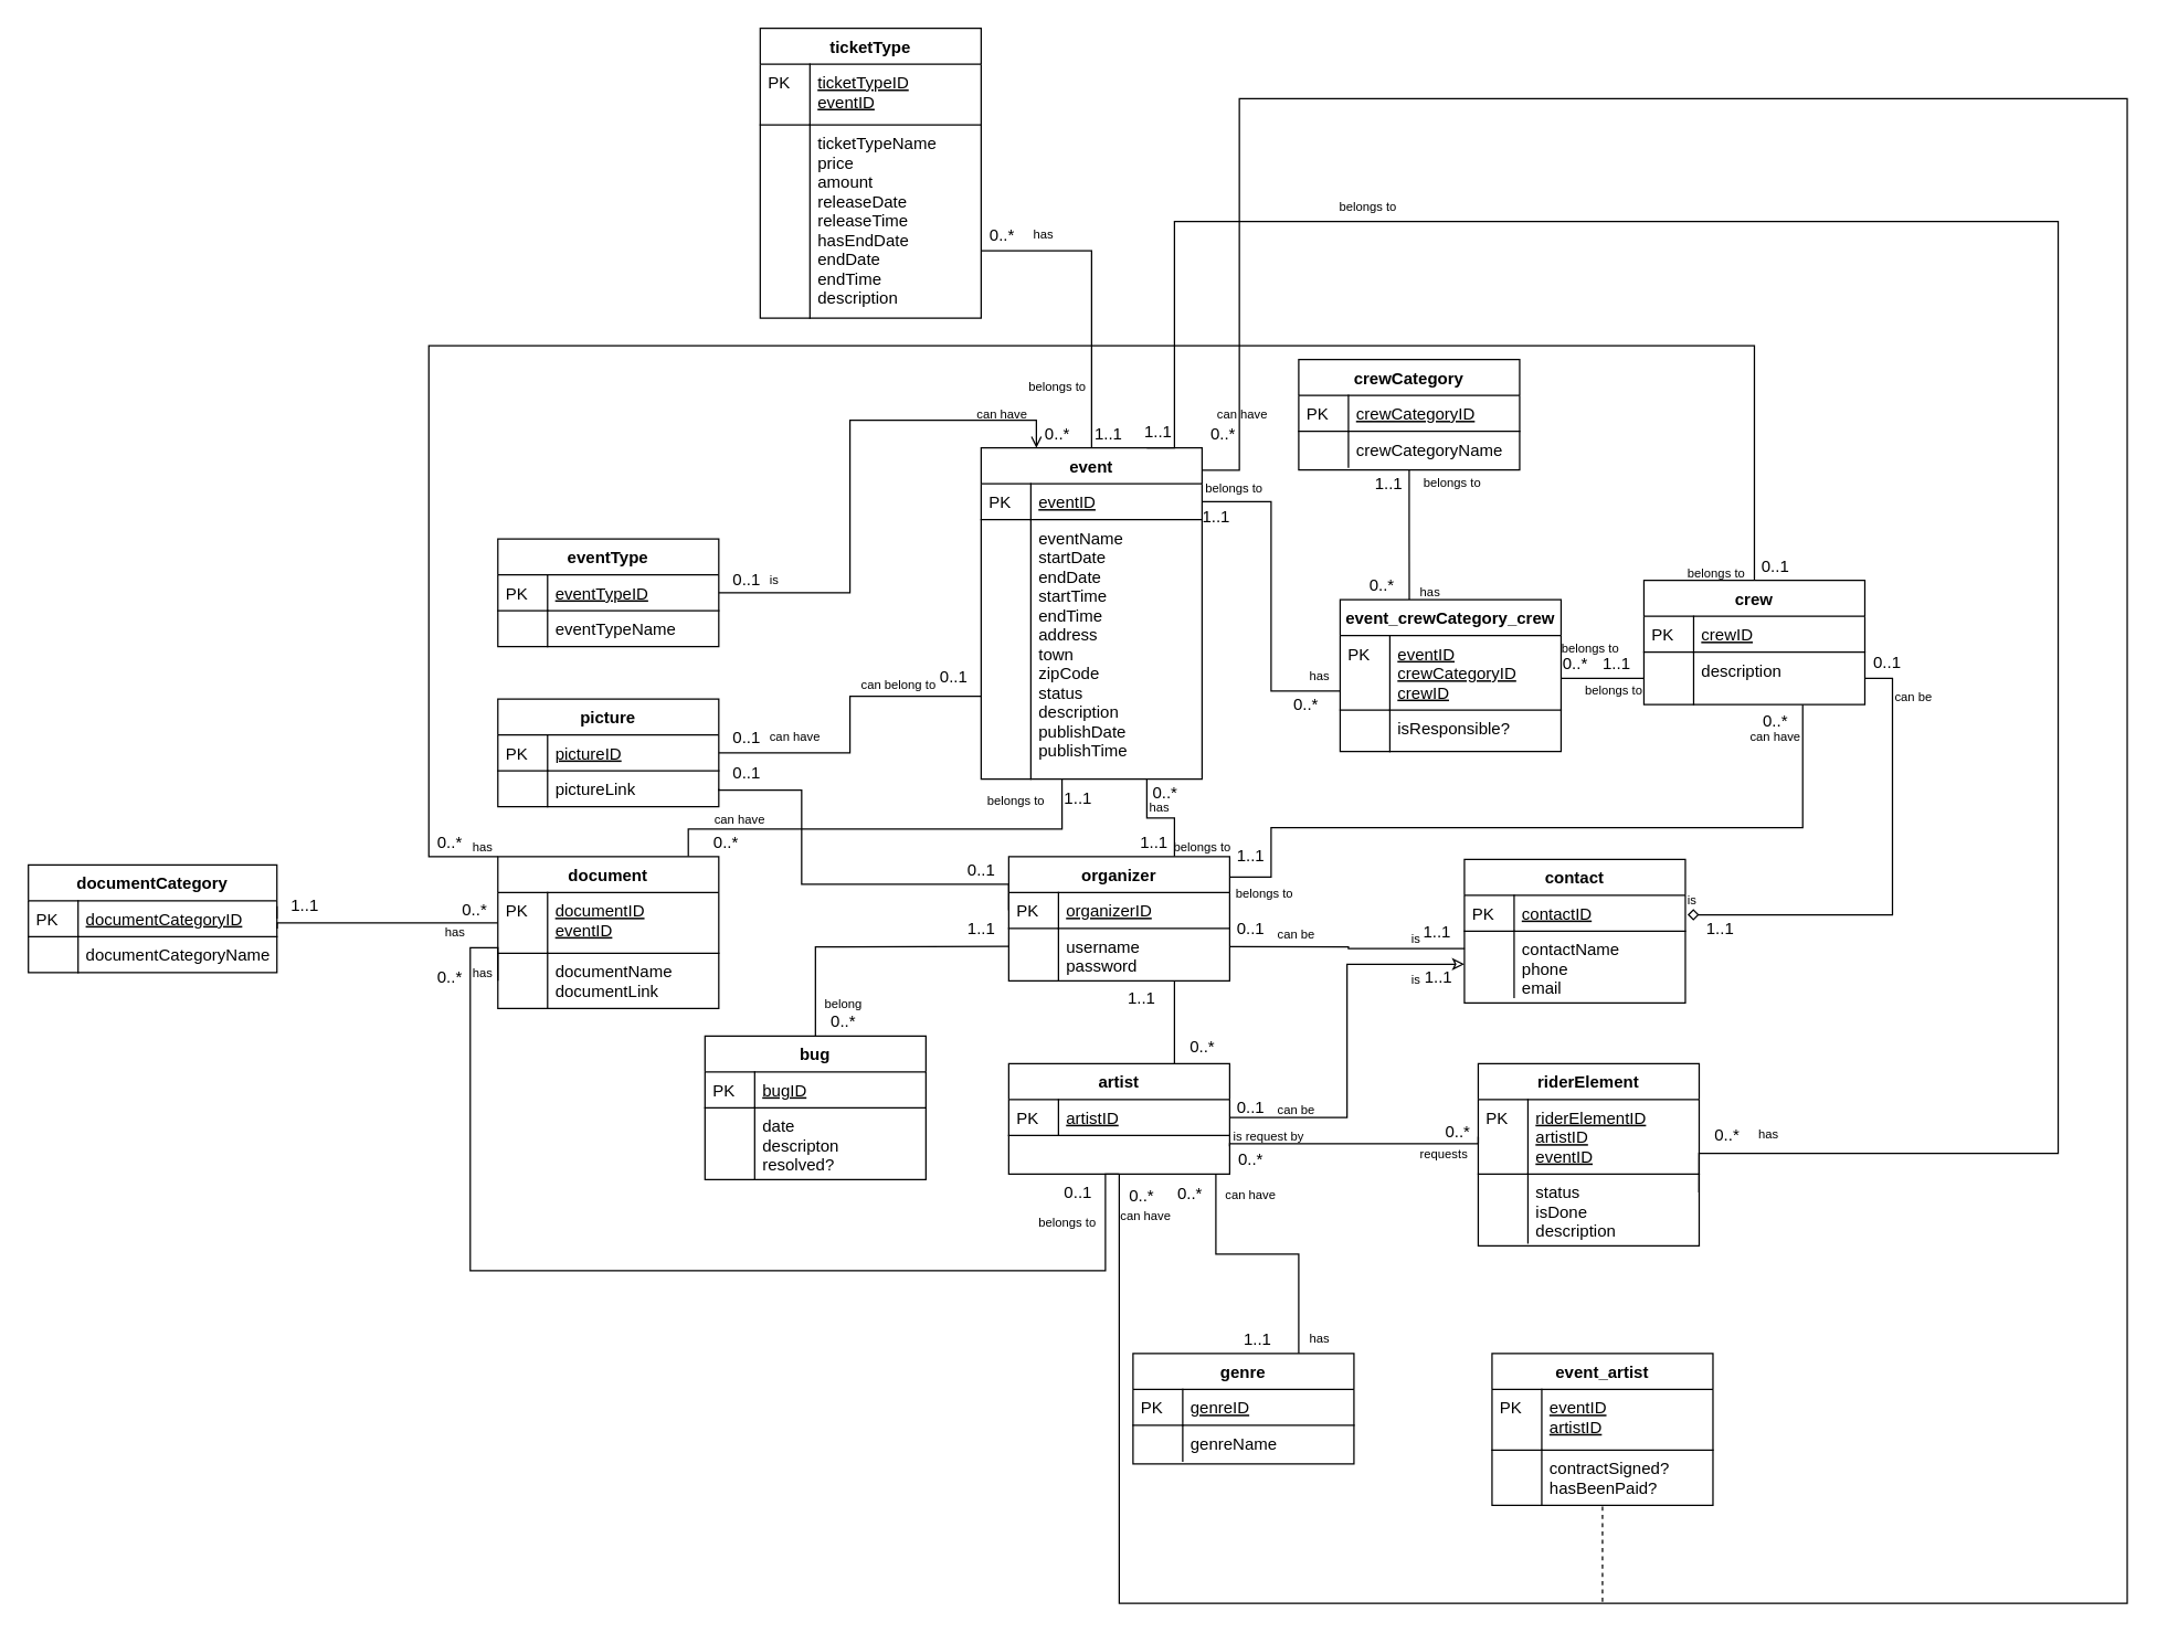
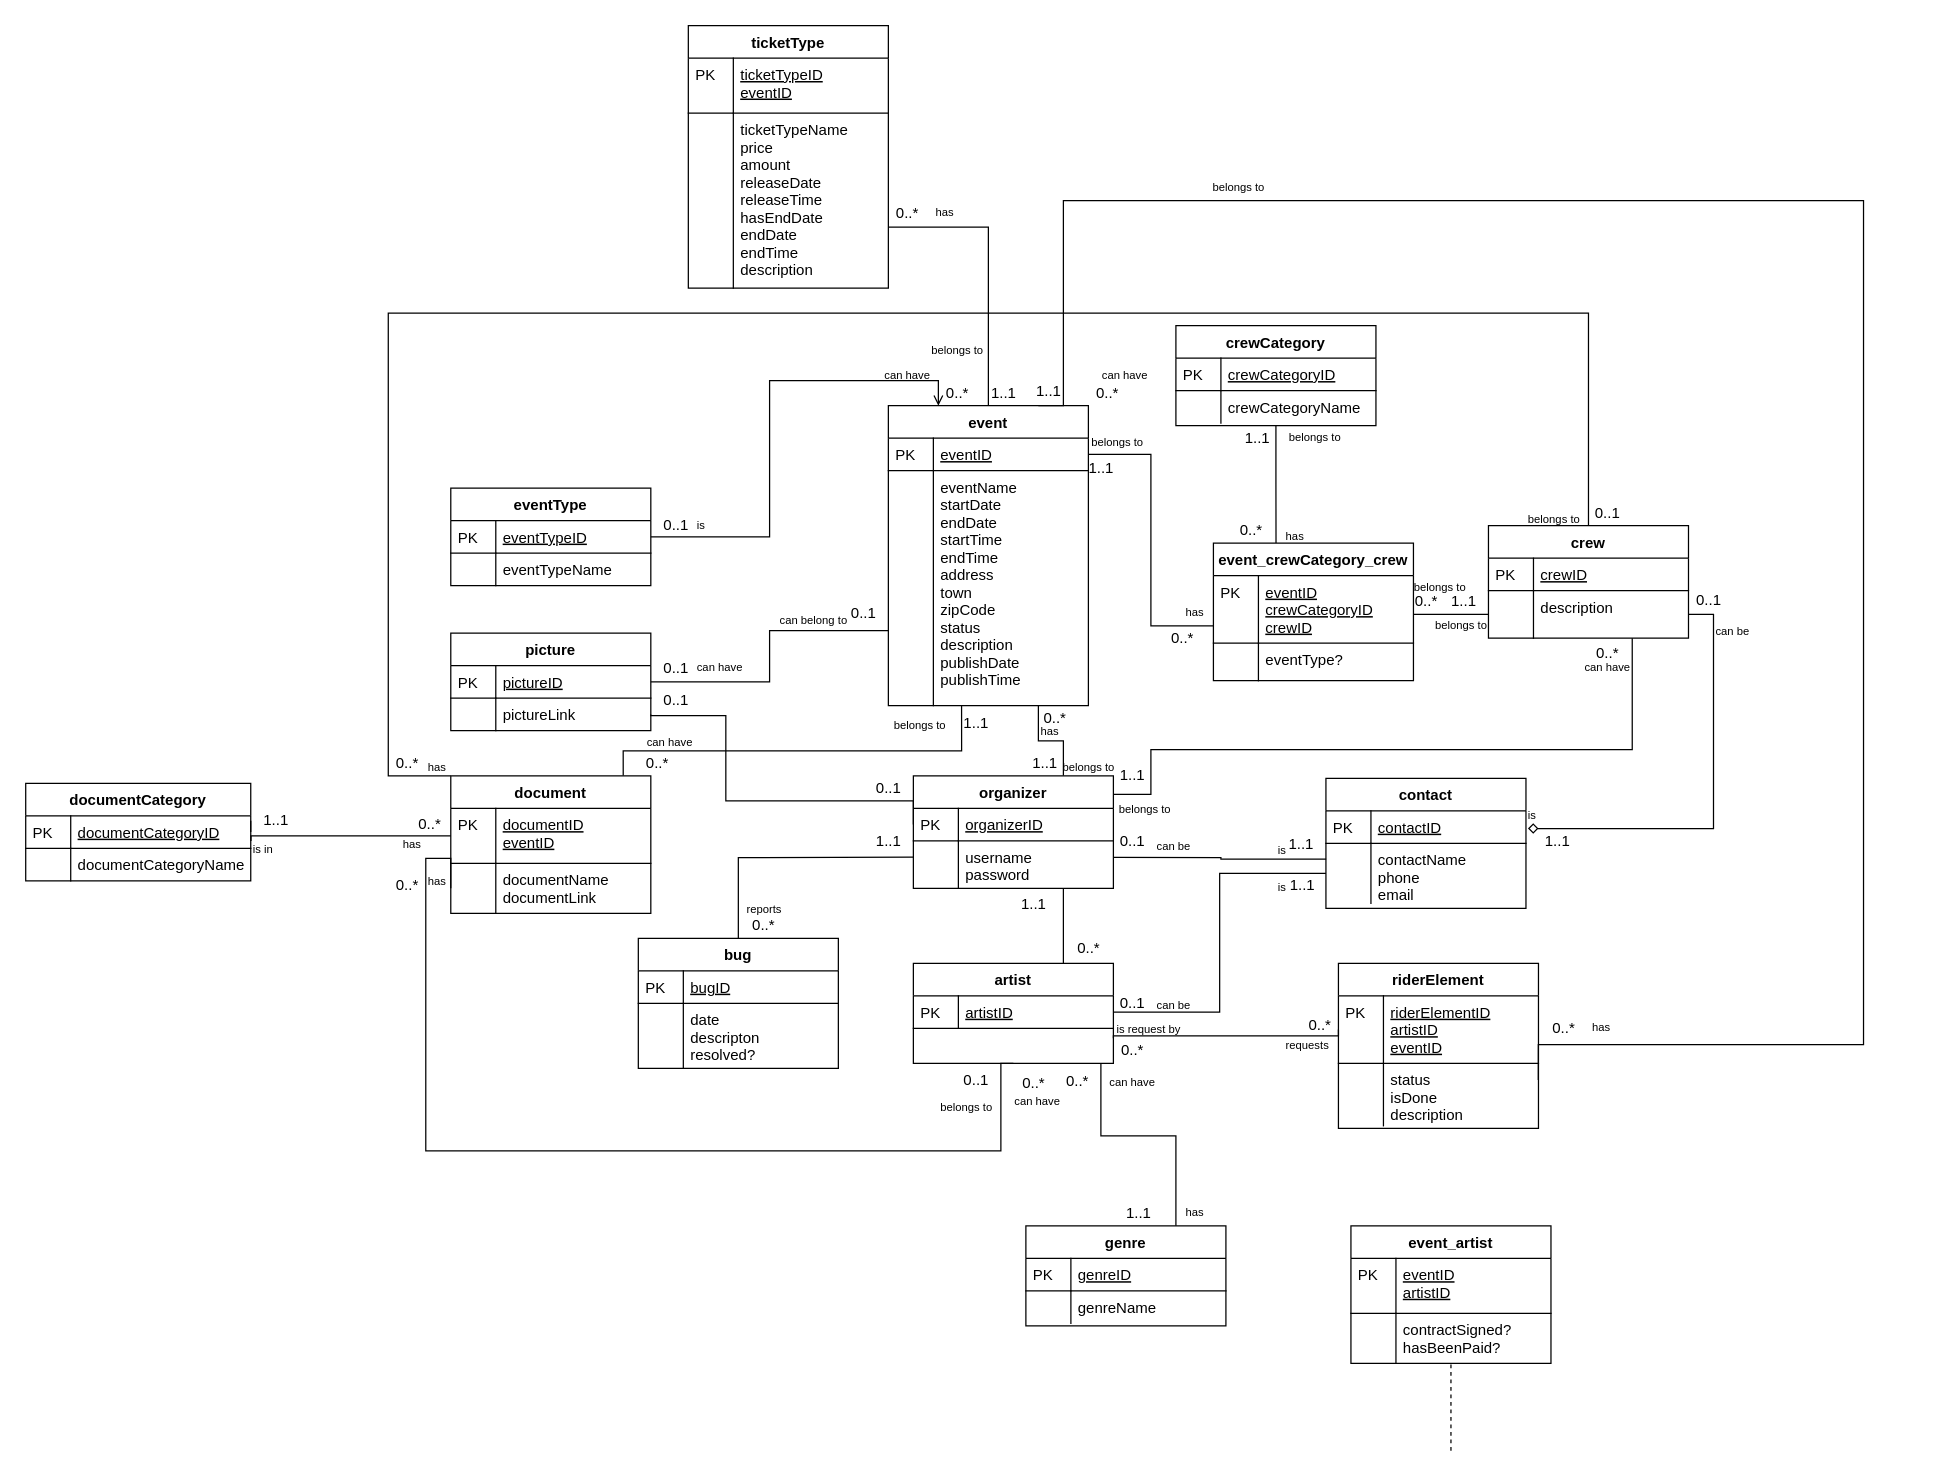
- <mxCell id="84" value="isResponsible?" style="shape=partialRectangle;top=0;left=0;right=0;bottom=0;align=left;verticalAlign=top;fillColor=none;spacingLeft=40;spacingRight=4;overflow=hidden;rotatable=0;points=[[0,0.5],[1,0.5]];portConstraint=eastwest;dropTarget=0;rounded=0;shadow=0;strokeWidth=1;" vertex="1" parent="81"><mxGeometry y="80" width="160" height="30" as="geometry" /></mxCell>
+ <mxCell id="84" value="eventType?" style="shape=partialRectangle;top=0;left=0;right=0;bottom=0;align=left;verticalAlign=top;fillColor=none;spacingLeft=40;spacingRight=4;overflow=hidden;rotatable=0;points=[[0,0.5],[1,0.5]];portConstraint=eastwest;dropTarget=0;rounded=0;shadow=0;strokeWidth=1;" vertex="1" parent="81"><mxGeometry y="80" width="160" height="30" as="geometry" /></mxCell>
- <mxCell id="144" style="edgeStyle=orthogonalEdgeStyle;rounded=0;orthogonalLoop=1;jettySize=auto;html=1;exitX=0.5;exitY=1;exitDx=0;exitDy=0;startArrow=none;startFill=0;endArrow=none;endFill=0;entryX=1;entryY=0.067;entryDx=0;entryDy=0;entryPerimeter=0;" edge="1" parent="1" source="39" target="10"><mxGeometry relative="1" as="geometry"><mxPoint x="809.5" y="851" as="sourcePoint" /><mxPoint x="897" y="340" as="targetPoint" /><Array as="points"><mxPoint x="810" y="1161" /><mxPoint x="1540" y="1161" /><mxPoint x="1540" y="71" /><mxPoint x="897" y="71" /><mxPoint x="897" y="340" /></Array></mxGeometry></mxCell>
+ <mxCell id="149" value="is in" style="text;html=1;fontSize=9;" vertex="1" parent="1"><mxGeometry x="200" y="666.66" width="20" height="16.67" as="geometry" /></mxCell>
- <mxCell id="79" style="edgeStyle=orthogonalEdgeStyle;rounded=0;orthogonalLoop=1;jettySize=auto;html=1;exitX=1;exitY=0.5;exitDx=0;exitDy=0;entryX=0;entryY=0.5;entryDx=0;entryDy=0;startArrow=none;startFill=0;endArrow=classic;endFill=0;" edge="1" parent="1" source="40" target="71"><mxGeometry relative="1" as="geometry" /></mxCell>
+ <mxCell id="79" style="edgeStyle=orthogonalEdgeStyle;rounded=0;orthogonalLoop=1;jettySize=auto;html=1;exitX=1;exitY=0.5;exitDx=0;exitDy=0;entryX=0;entryY=0.5;entryDx=0;entryDy=0;startArrow=none;startFill=0;endArrow=none;endFill=0;" edge="1" parent="1" source="40" target="71"><mxGeometry relative="1" as="geometry" /></mxCell>
- <mxCell id="152" value="belong" style="text;html=1;fontSize=9;" vertex="1" parent="1"><mxGeometry x="595" y="714.67" width="20" height="16.67" as="geometry" /></mxCell>
+ <mxCell id="152" value="reports" style="text;html=1;fontSize=9;" vertex="1" parent="1"><mxGeometry x="595" y="714.67" width="20" height="16.67" as="geometry" /></mxCell>
